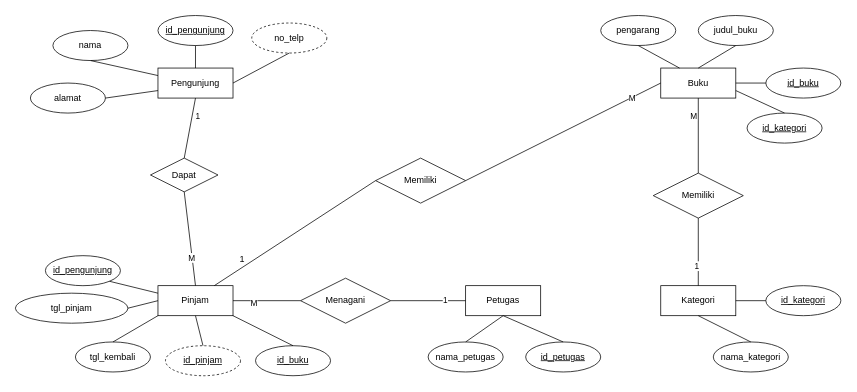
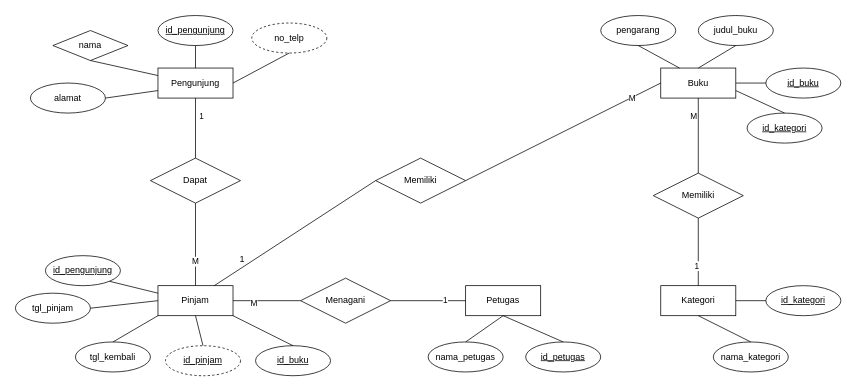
- <mxCell id="3" value="nama" style="ellipse;whiteSpace=wrap;html=1;align=center;" vertex="1" parent="1"><mxGeometry x="70" y="40" width="100" height="40" as="geometry" /></mxCell>
+ <mxCell id="3" value="nama" style="rhombus;whiteSpace=wrap;html=1;align=center;" vertex="1" parent="1"><mxGeometry x="70" y="40" width="100" height="40" as="geometry" /></mxCell>
- <mxCell id="24" value="Dapat" style="shape=rhombus;perimeter=rhombusPerimeter;whiteSpace=wrap;html=1;align=center;" vertex="1" parent="1"><mxGeometry x="200" y="210" width="90" height="45" as="geometry" /></mxCell>
+ <mxCell id="24" value="Dapat" style="shape=rhombus;perimeter=rhombusPerimeter;whiteSpace=wrap;html=1;align=center;" vertex="1" parent="1"><mxGeometry x="200" y="210" width="120" height="60" as="geometry" /></mxCell>
- <mxCell id="11" value="tgl_pinjam" style="ellipse;whiteSpace=wrap;html=1;align=center;" vertex="1" parent="1"><mxGeometry x="20" y="390" width="150" height="40" as="geometry" /></mxCell>
+ <mxCell id="11" value="tgl_pinjam" style="ellipse;whiteSpace=wrap;html=1;align=center;" vertex="1" parent="1"><mxGeometry x="20" y="390" width="100" height="40" as="geometry" /></mxCell>
